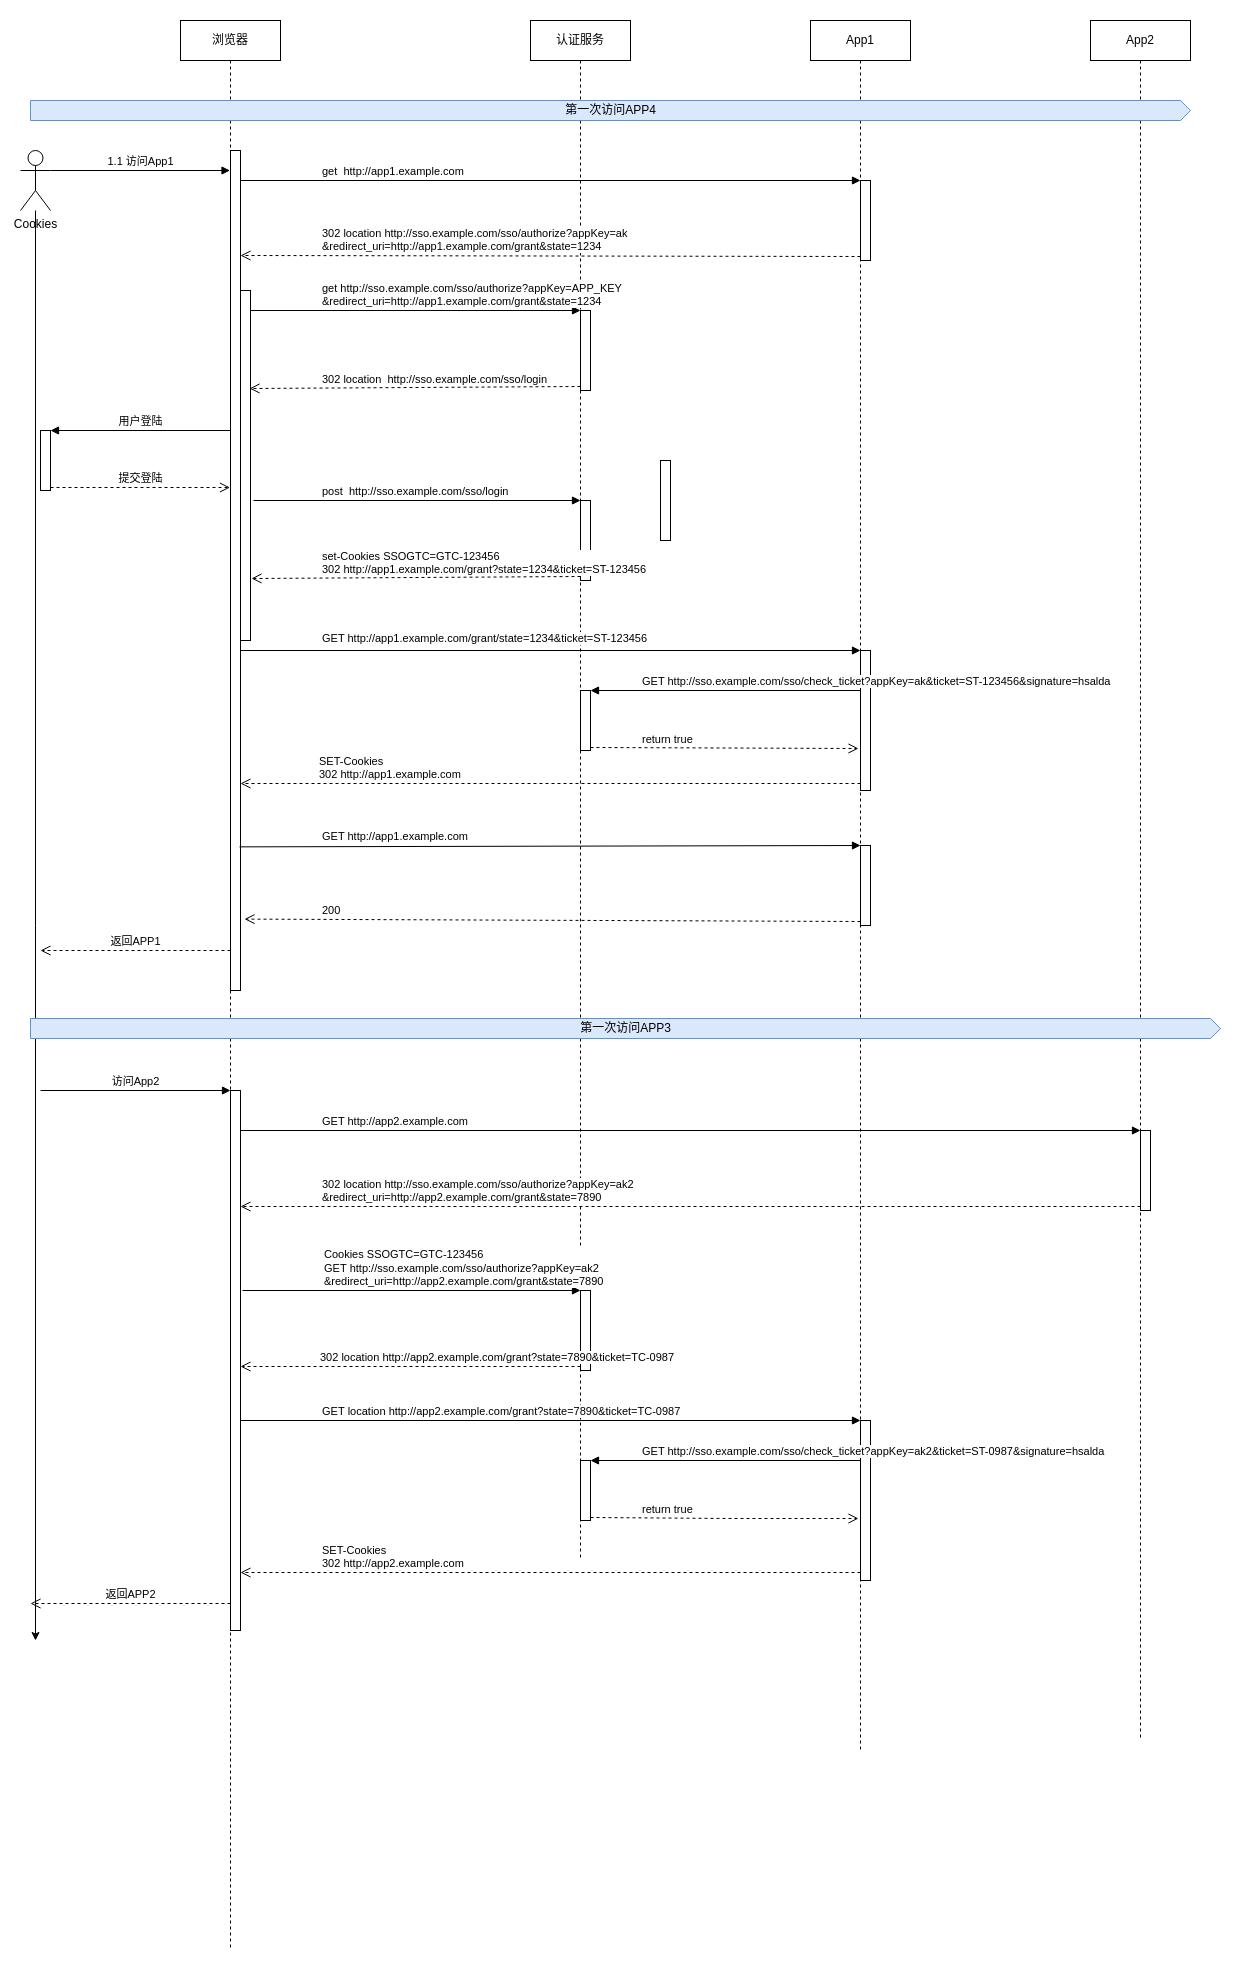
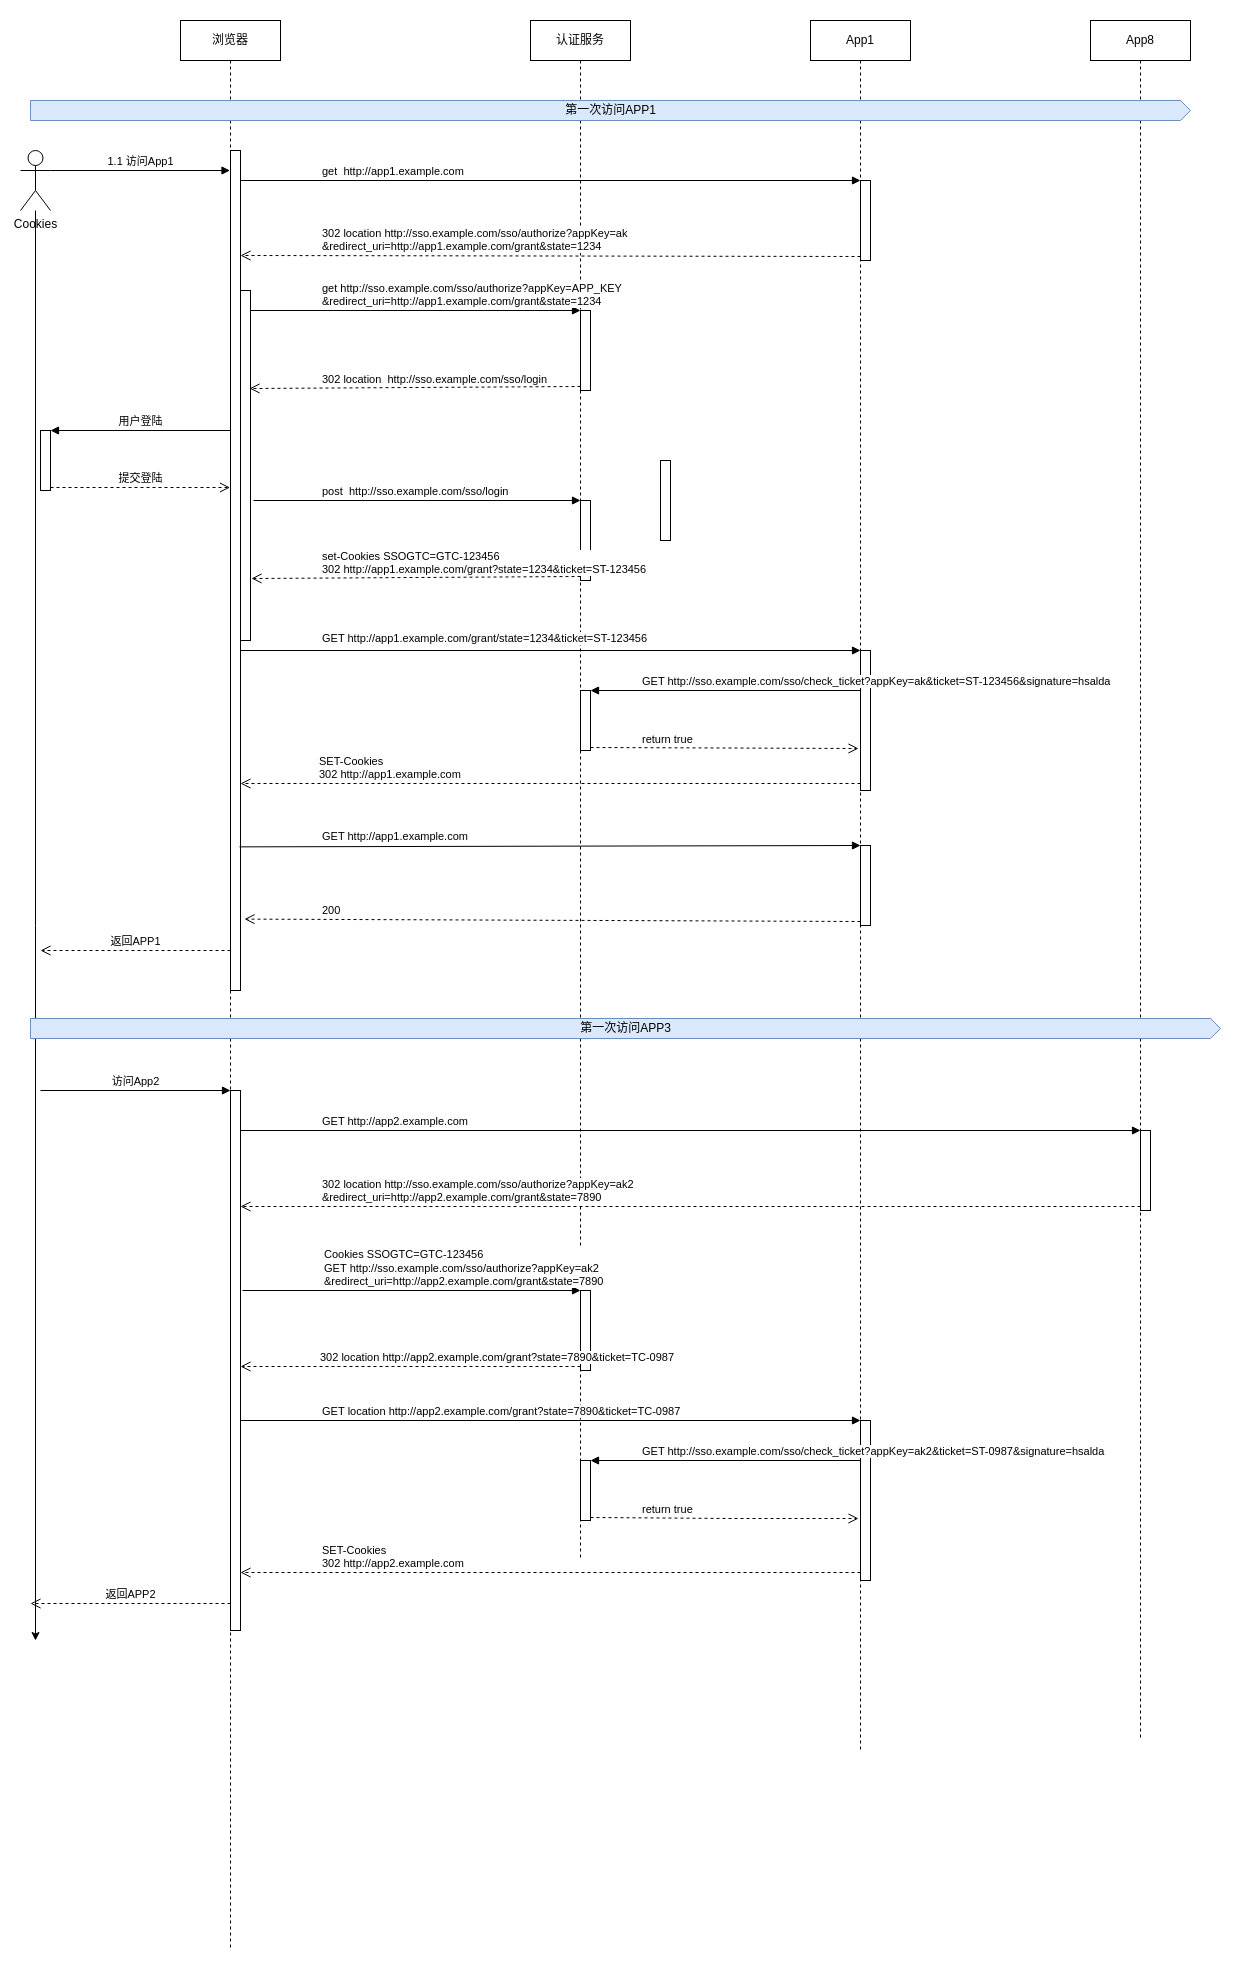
- <mxCell id="16" value="App2" style="shape=umlLifeline;perimeter=lifelinePerimeter;whiteSpace=wrap;html=1;container=1;collapsible=0;recursiveResize=0;outlineConnect=0;" vertex="1" parent="1"><mxGeometry x="1090" y="20" width="100" height="1720" as="geometry" /></mxCell>
+ <mxCell id="16" value="App8" style="shape=umlLifeline;perimeter=lifelinePerimeter;whiteSpace=wrap;html=1;container=1;collapsible=0;recursiveResize=0;outlineConnect=0;" vertex="1" parent="1"><mxGeometry x="1090" y="20" width="100" height="1720" as="geometry" /></mxCell>
- <mxCell id="18" value="第一次访问APP4" style="html=1;shadow=0;dashed=0;align=center;verticalAlign=middle;shape=mxgraph.arrows2.arrow;dy=0;dx=10;notch=0;fillColor=#dae8fc;strokeColor=#6c8ebf;" vertex="1" parent="1"><mxGeometry x="30" y="100" width="1160" height="20" as="geometry" /></mxCell>
+ <mxCell id="18" value="第一次访问APP1" style="html=1;shadow=0;dashed=0;align=center;verticalAlign=middle;shape=mxgraph.arrows2.arrow;dy=0;dx=10;notch=0;fillColor=#dae8fc;strokeColor=#6c8ebf;" vertex="1" parent="1"><mxGeometry x="30" y="100" width="1160" height="20" as="geometry" /></mxCell>
